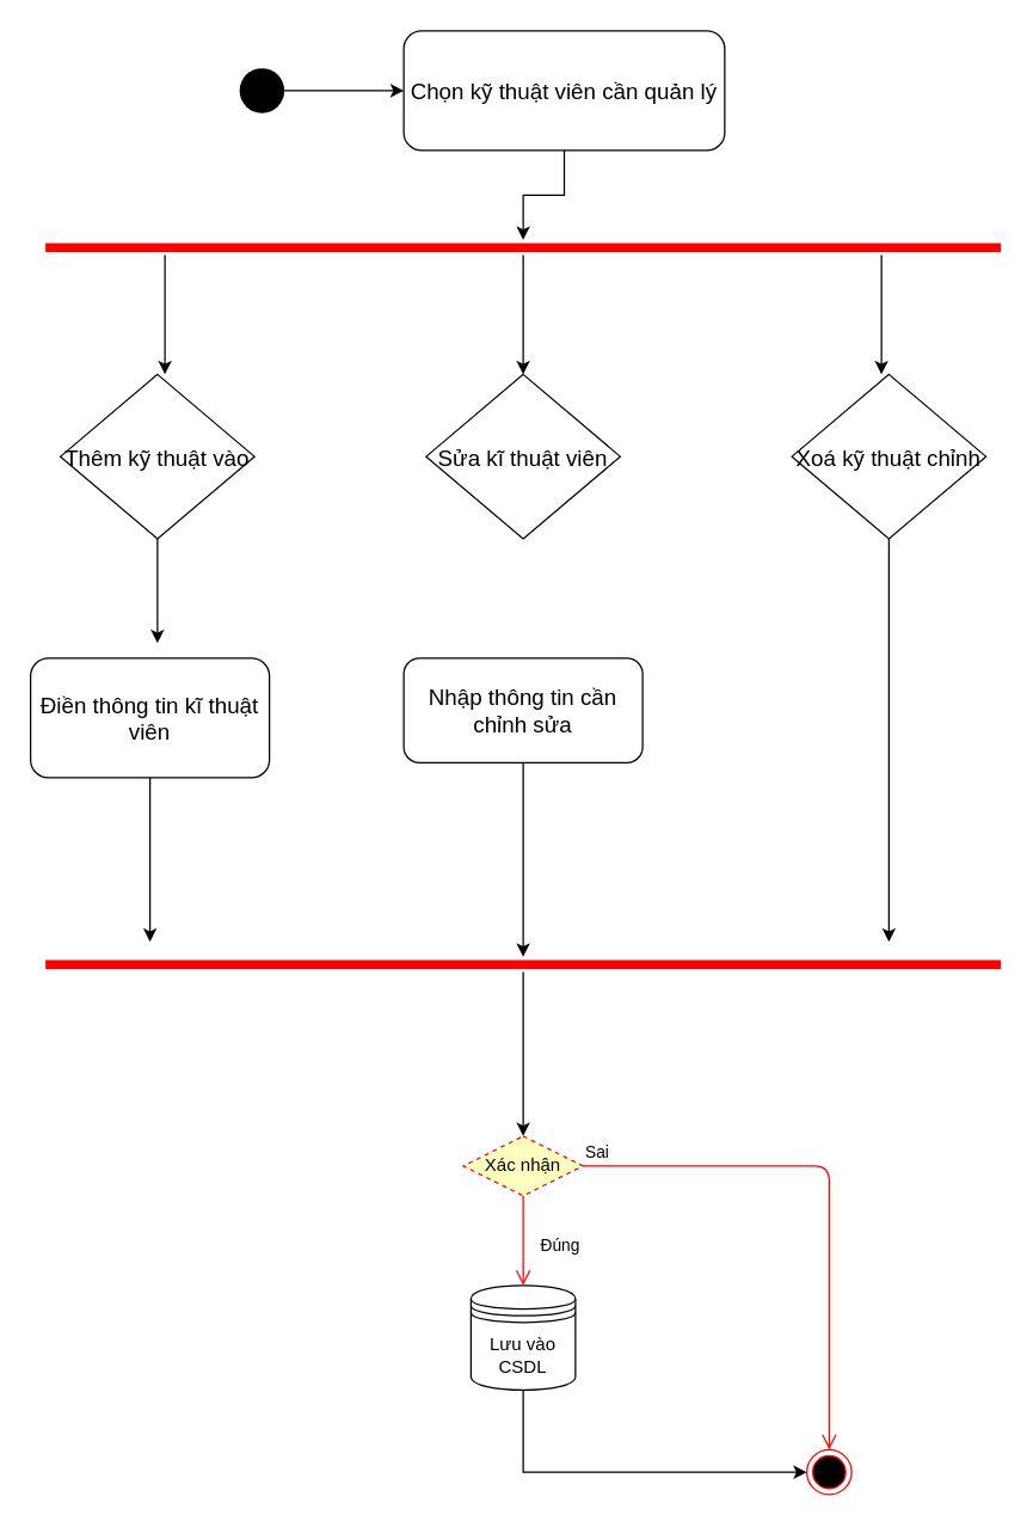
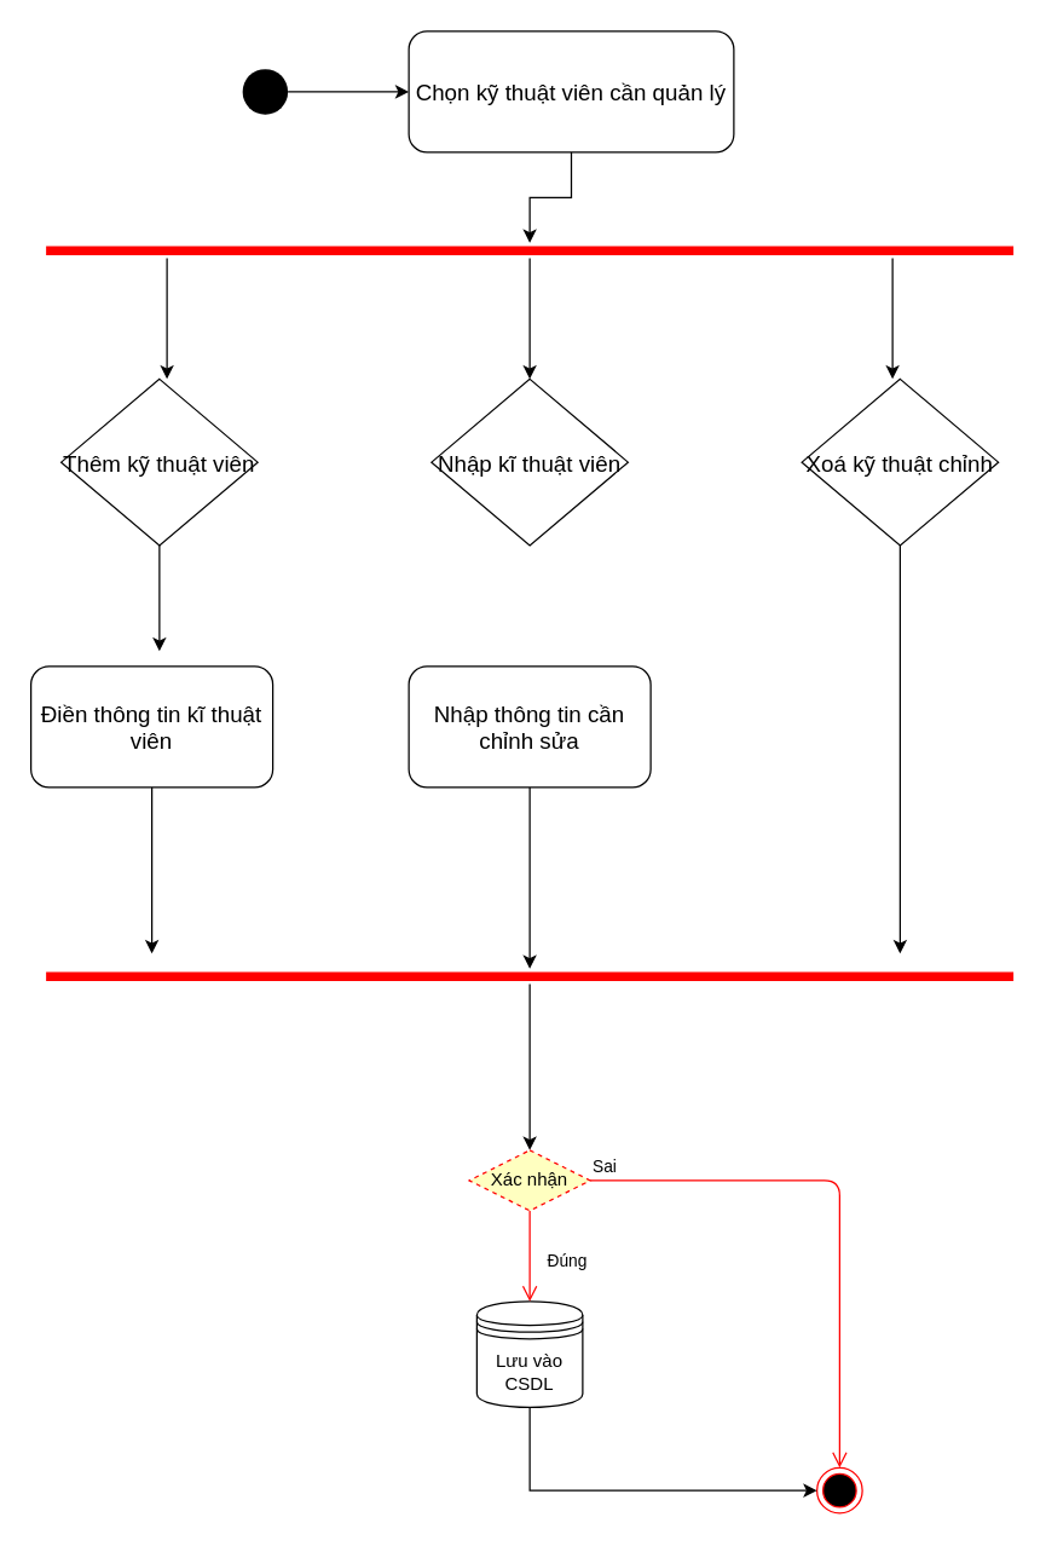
- <mxCell id="11" value="Thêm kỹ thuật vào" style="rhombus;fontSize=15;" parent="1" vertex="1"><mxGeometry x="40" y="250" width="130" height="110" as="geometry" /></mxCell>
+ <mxCell id="11" value="Thêm kỹ thuật viên" style="rhombus;fontSize=15;" parent="1" vertex="1"><mxGeometry x="40" y="250" width="130" height="110" as="geometry" /></mxCell>
- <mxCell id="12" value="Sửa kĩ thuật viên" style="rhombus;fontSize=15;" parent="1" vertex="1"><mxGeometry x="285" y="250" width="130" height="110" as="geometry" /></mxCell>
+ <mxCell id="12" value="Nhập kĩ thuật viên" style="rhombus;fontSize=15;" parent="1" vertex="1"><mxGeometry x="285" y="250" width="130" height="110" as="geometry" /></mxCell>
- <mxCell id="18" value="Nhập thông tin cần chỉnh sửa" style="shape=rect;html=1;rounded=1;whiteSpace=wrap;align=center;fontSize=15;" parent="1" vertex="1"><mxGeometry x="270" y="440" width="160" height="70" as="geometry" /></mxCell>
+ <mxCell id="18" value="Nhập thông tin cần chỉnh sửa" style="shape=rect;html=1;rounded=1;whiteSpace=wrap;align=center;fontSize=15;" parent="1" vertex="1"><mxGeometry x="270" y="440" width="160" height="80" as="geometry" /></mxCell>
